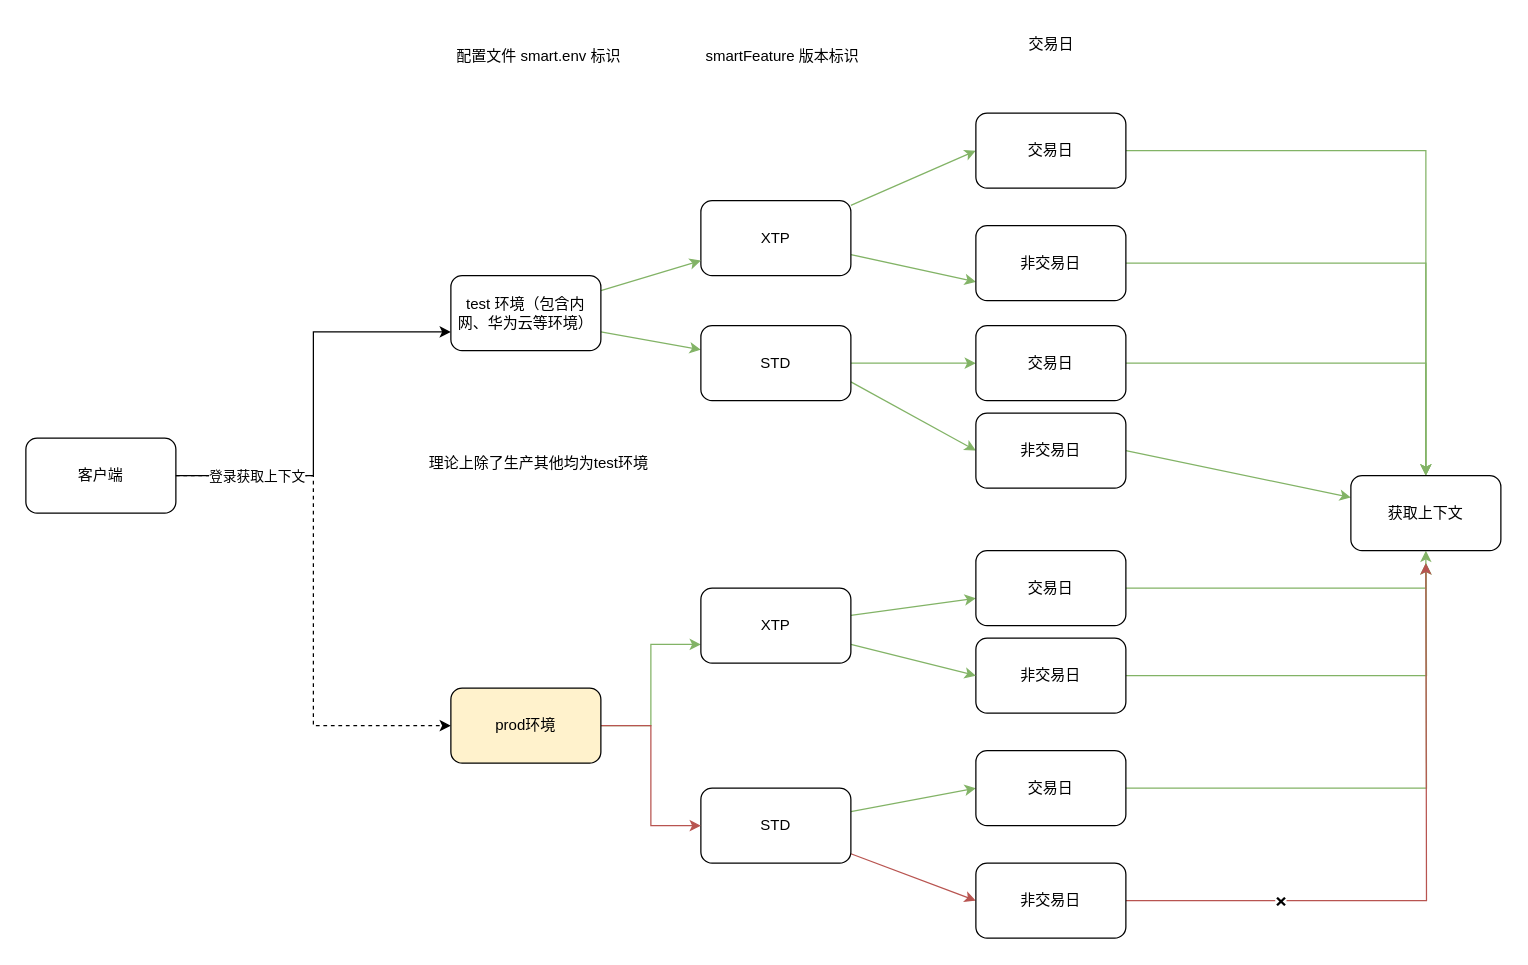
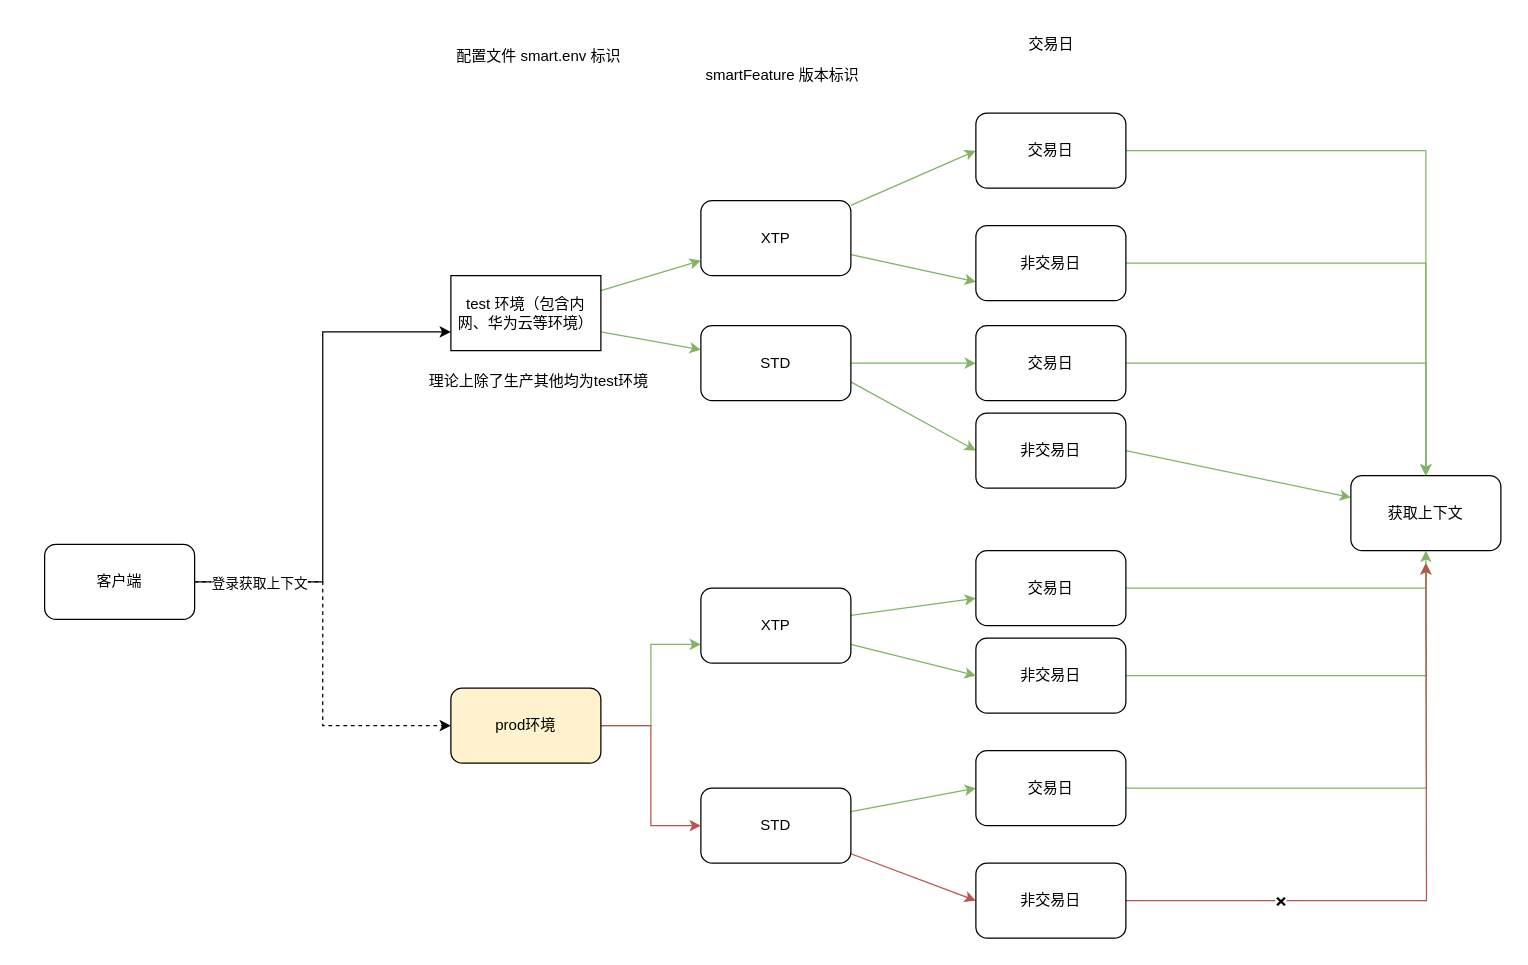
- <mxCell id="11" value="smartFeature 版本标识" style="text;html=1;align=center;verticalAlign=middle;resizable=0;points=[];autosize=1;strokeColor=none;fillColor=none;" vertex="1" parent="1"><mxGeometry x="550" y="30" width="150" height="30" as="geometry" /></mxCell>
+ <mxCell id="11" value="smartFeature 版本标识" style="text;html=1;align=center;verticalAlign=middle;resizable=0;points=[];autosize=1;strokeColor=none;fillColor=none;" vertex="1" parent="1"><mxGeometry x="550" y="45" width="150" height="30" as="geometry" /></mxCell>
- <mxCell id="15" value="test 环境（包含内网、华为云等环境）" style="rounded=1;whiteSpace=wrap;html=1;" vertex="1" parent="1"><mxGeometry x="360" y="220" width="120" height="60" as="geometry" /></mxCell>
+ <mxCell id="15" value="test 环境（包含内网、华为云等环境）" style="whiteSpace=wrap;html=1;rounded=0;" vertex="1" parent="1"><mxGeometry x="360" y="220" width="120" height="60" as="geometry" /></mxCell>
- <mxCell id="44" value="理论上除了生产其他均为test环境" style="text;html=1;align=center;verticalAlign=middle;resizable=0;points=[];autosize=1;strokeColor=none;fillColor=none;" vertex="1" parent="1"><mxGeometry x="330" y="355" width="200" height="30" as="geometry" /></mxCell>
+ <mxCell id="44" value="理论上除了生产其他均为test环境" style="text;html=1;align=center;verticalAlign=middle;resizable=0;points=[];autosize=1;strokeColor=none;fillColor=none;" vertex="1" parent="1"><mxGeometry x="330" y="290" width="200" height="30" as="geometry" /></mxCell>
- <mxCell id="2" value="客户端" style="rounded=1;whiteSpace=wrap;html=1;" vertex="1" parent="1"><mxGeometry x="20" y="350" width="120" height="60" as="geometry" /></mxCell>
+ <mxCell id="2" value="客户端" style="rounded=1;whiteSpace=wrap;html=1;" vertex="1" parent="1"><mxGeometry x="35" y="435" width="120" height="60" as="geometry" /></mxCell>
